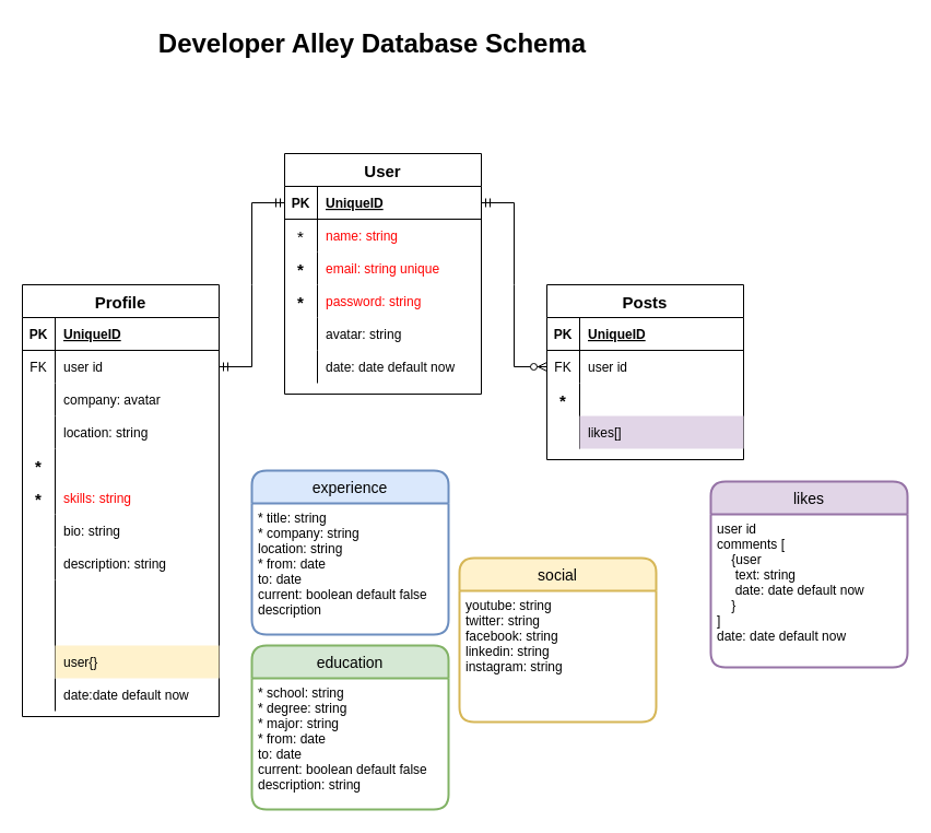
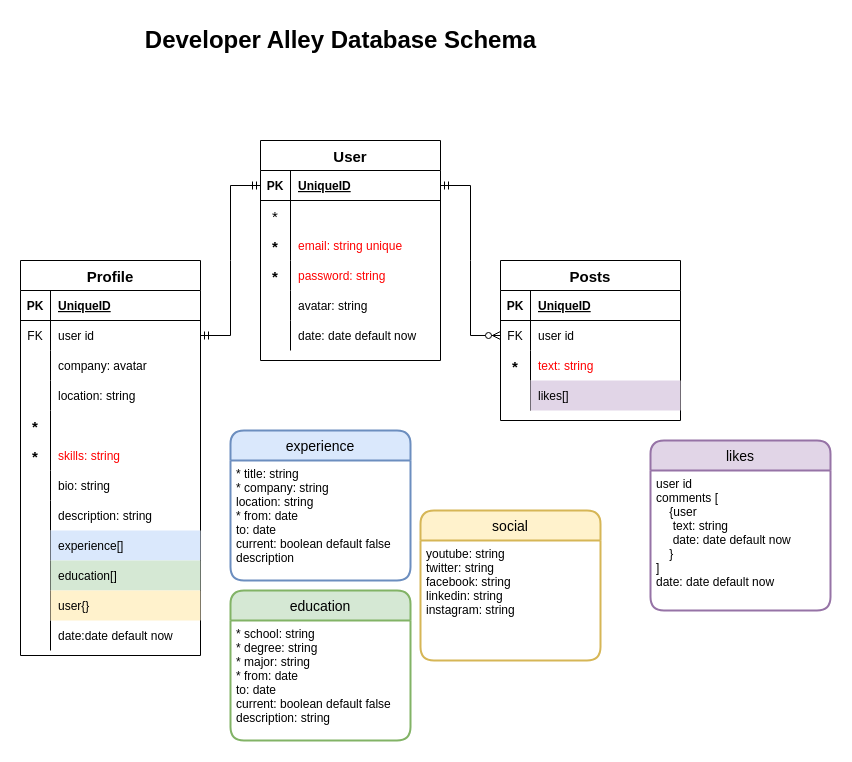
- <mxCell id="8" value="name: string" style="shape=partialRectangle;connectable=0;fillColor=none;top=0;left=0;bottom=0;right=0;align=left;spacingLeft=6;overflow=hidden;fontColor=#FF0000;fontStyle=0" parent="6" vertex="1"><mxGeometry x="30" width="150" height="30" as="geometry"><mxRectangle width="150" height="30" as="alternateBounds" /></mxGeometry></mxCell>
+ <mxCell id="67" value="text: string" style="shape=partialRectangle;connectable=0;fillColor=none;top=0;left=0;bottom=0;right=0;align=left;spacingLeft=6;overflow=hidden;fontSize=12;fontColor=#FF0000;" parent="65" vertex="1"><mxGeometry x="30" width="150" height="30" as="geometry"><mxRectangle width="150" height="30" as="alternateBounds" /></mxGeometry></mxCell>
+ <mxCell id="47" value="experience[]" style="shape=partialRectangle;connectable=0;fillColor=#dae8fc;top=0;left=0;bottom=0;right=0;align=left;spacingLeft=6;overflow=hidden;fontSize=12;strokeColor=#6c8ebf;" parent="45" vertex="1"><mxGeometry x="30" width="150" height="30" as="geometry"><mxRectangle width="150" height="30" as="alternateBounds" /></mxGeometry></mxCell>
+ <mxCell id="50" value="education[]" style="shape=partialRectangle;connectable=0;fillColor=#d5e8d4;top=0;left=0;bottom=0;right=0;align=left;spacingLeft=6;overflow=hidden;fontSize=12;strokeColor=#82b366;" parent="48" vertex="1"><mxGeometry x="30" width="150" height="30" as="geometry"><mxRectangle width="150" height="30" as="alternateBounds" /></mxGeometry></mxCell>
